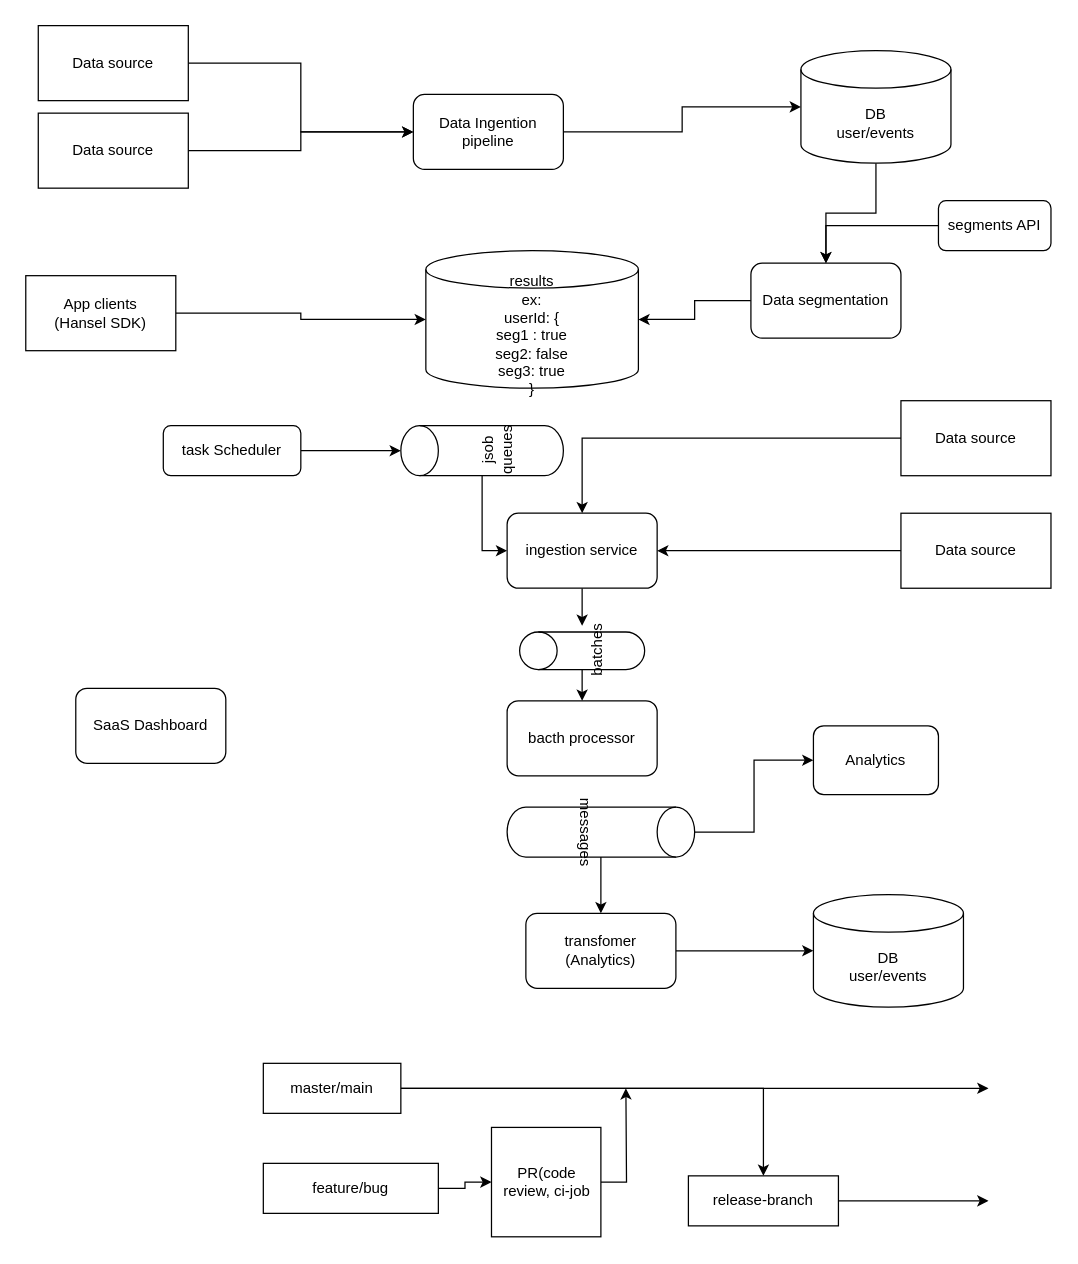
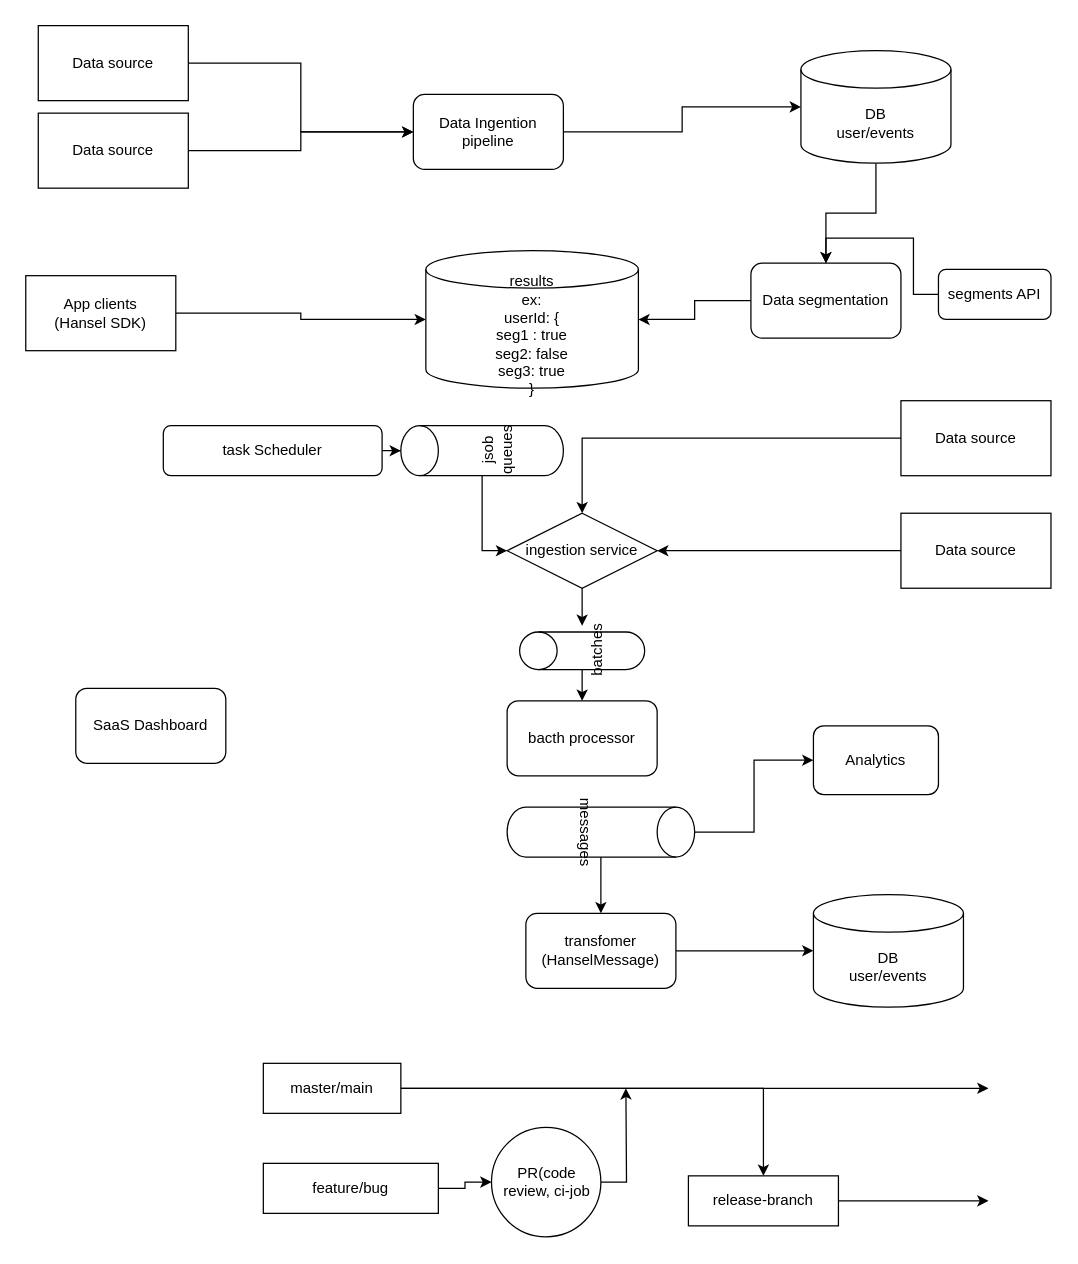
- <mxCell id="14" value="segments API" style="rounded=1;whiteSpace=wrap;html=1;" vertex="1" parent="1"><mxGeometry x="750" y="160" width="90" height="40" as="geometry" /></mxCell>
+ <mxCell id="14" value="segments API" style="rounded=1;whiteSpace=wrap;html=1;" vertex="1" parent="1"><mxGeometry x="750" y="215" width="90" height="40" as="geometry" /></mxCell>
- <mxCell id="18" value="task Scheduler" style="rounded=1;whiteSpace=wrap;html=1;" vertex="1" parent="1"><mxGeometry x="130" y="340" width="110" height="40" as="geometry" /></mxCell>
+ <mxCell id="18" value="task Scheduler" style="rounded=1;whiteSpace=wrap;html=1;" vertex="1" parent="1"><mxGeometry x="130" y="340" width="175" height="40" as="geometry" /></mxCell>
- <mxCell id="22" value="ingestion service" style="rounded=1;whiteSpace=wrap;html=1;" vertex="1" parent="1"><mxGeometry x="405" y="410" width="120" height="60" as="geometry" /></mxCell>
+ <mxCell id="22" value="ingestion service" style="rhombus;whiteSpace=wrap;html=1;" vertex="1" parent="1"><mxGeometry x="405" y="410" width="120" height="60" as="geometry" /></mxCell>
- <mxCell id="31" value="transfomer&lt;br&gt;(Analytics)" style="rounded=1;whiteSpace=wrap;html=1;" vertex="1" parent="1"><mxGeometry x="420" y="730" width="120" height="60" as="geometry" /></mxCell>
+ <mxCell id="31" value="transfomer&lt;br&gt;(HanselMessage)" style="rounded=1;whiteSpace=wrap;html=1;" vertex="1" parent="1"><mxGeometry x="420" y="730" width="120" height="60" as="geometry" /></mxCell>
- <mxCell id="43" value="PR(code review, ci-job" style="whiteSpace=wrap;html=1;aspect=fixed;rounded=0;" vertex="1" parent="1"><mxGeometry x="392.5" y="901.25" width="87.5" height="87.5" as="geometry" /></mxCell>
+ <mxCell id="43" value="PR(code review, ci-job" style="ellipse;whiteSpace=wrap;html=1;aspect=fixed;" vertex="1" parent="1"><mxGeometry x="392.5" y="901.25" width="87.5" height="87.5" as="geometry" /></mxCell>
